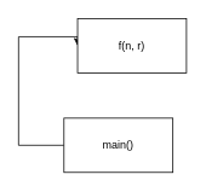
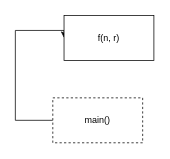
- <mxCell id="3" value="main()" style="rounded=0;whiteSpace=wrap;html=1;" vertex="1" parent="1"><mxGeometry x="70" y="130" width="120" height="60" as="geometry" /></mxCell>
+ <mxCell id="3" value="main()" style="rounded=0;whiteSpace=wrap;html=1;dashed=1;" vertex="1" parent="1"><mxGeometry x="70" y="130" width="120" height="60" as="geometry" /></mxCell>
